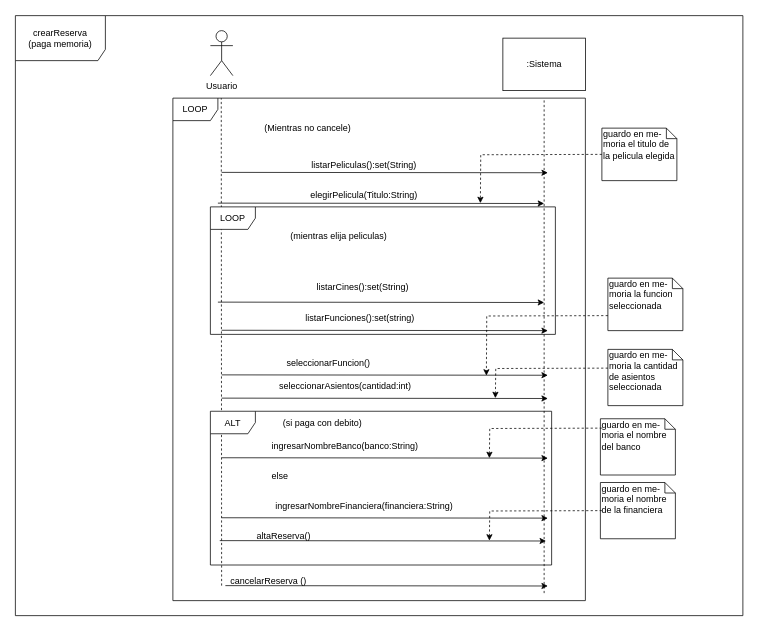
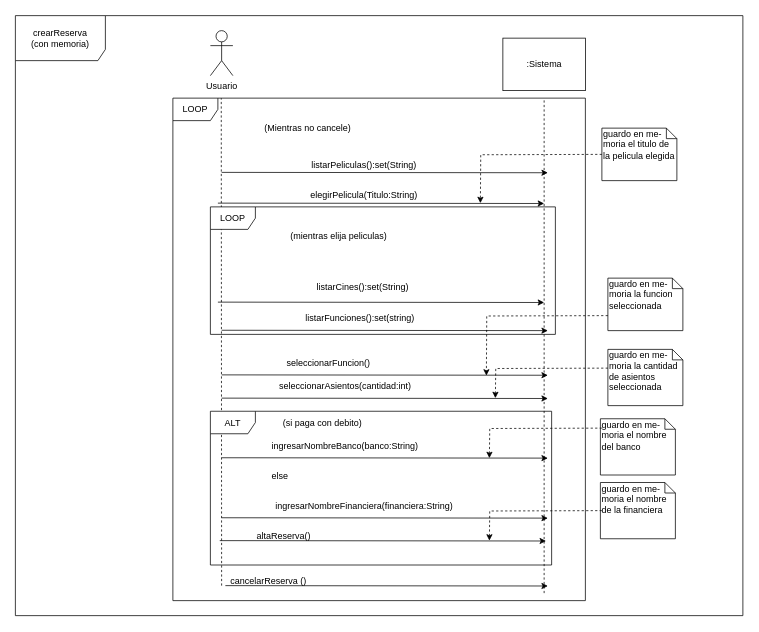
- <mxCell id="43" value="&lt;div&gt;crearReserva&lt;/div&gt;&lt;div&gt;(paga memoria)&lt;/div&gt;" style="shape=umlFrame;whiteSpace=wrap;html=1;width=120;height=60;" vertex="1" parent="1"><mxGeometry x="20" y="20" width="970" height="800" as="geometry" /></mxCell>
+ <mxCell id="43" value="&lt;div&gt;crearReserva&lt;/div&gt;&lt;div&gt;(con memoria)&lt;/div&gt;" style="shape=umlFrame;whiteSpace=wrap;html=1;width=120;height=60;" vertex="1" parent="1"><mxGeometry x="20" y="20" width="970" height="800" as="geometry" /></mxCell>
